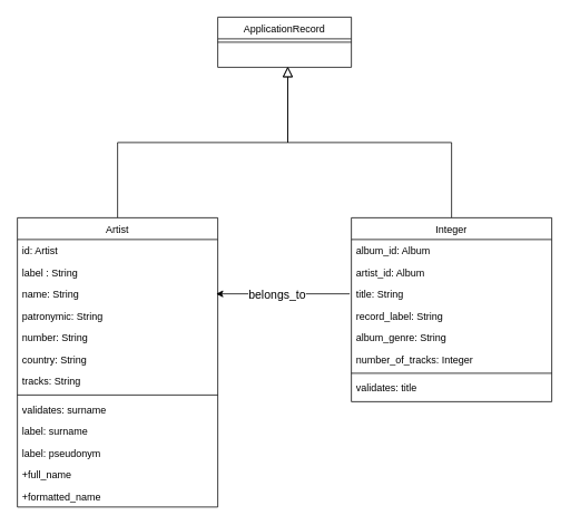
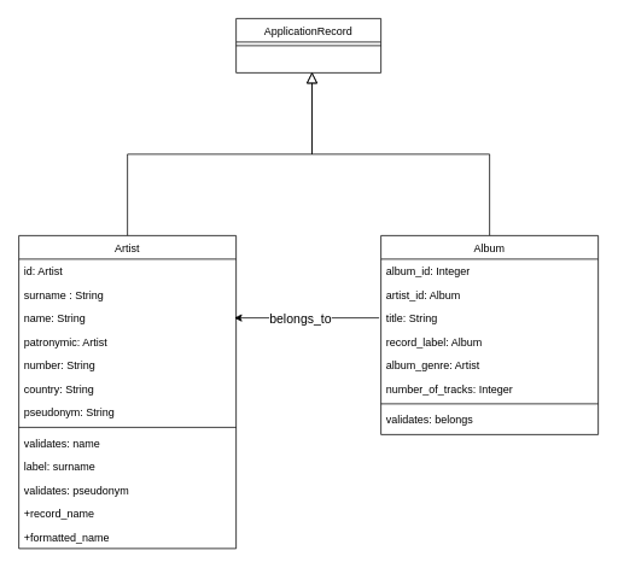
- <mxCell id="21" value="Integer" style="swimlane;fontStyle=0;align=center;verticalAlign=top;childLayout=stackLayout;horizontal=1;startSize=26;horizontalStack=0;resizeParent=1;resizeLast=0;collapsible=1;marginBottom=0;rounded=0;shadow=0;strokeWidth=1;" vertex="1" parent="1"><mxGeometry x="420" y="260" width="240" height="220" as="geometry"><mxRectangle x="550" y="140" width="160" height="26" as="alternateBounds" /></mxGeometry></mxCell>
+ <mxCell id="21" value="Album" style="swimlane;fontStyle=0;align=center;verticalAlign=top;childLayout=stackLayout;horizontal=1;startSize=26;horizontalStack=0;resizeParent=1;resizeLast=0;collapsible=1;marginBottom=0;rounded=0;shadow=0;strokeWidth=1;" vertex="1" parent="1"><mxGeometry x="420" y="260" width="240" height="220" as="geometry"><mxRectangle x="550" y="140" width="160" height="26" as="alternateBounds" /></mxGeometry></mxCell>
- <mxCell id="22" value="album_id: Album" style="text;align=left;verticalAlign=top;spacingLeft=4;spacingRight=4;overflow=hidden;rotatable=0;points=[[0,0.5],[1,0.5]];portConstraint=eastwest;" vertex="1" parent="21"><mxGeometry y="26" width="240" height="26" as="geometry" /></mxCell>
+ <mxCell id="22" value="album_id: Integer" style="text;align=left;verticalAlign=top;spacingLeft=4;spacingRight=4;overflow=hidden;rotatable=0;points=[[0,0.5],[1,0.5]];portConstraint=eastwest;" vertex="1" parent="21"><mxGeometry y="26" width="240" height="26" as="geometry" /></mxCell>
- <mxCell id="9" value="label : String" style="text;align=left;verticalAlign=top;spacingLeft=4;spacingRight=4;overflow=hidden;rotatable=0;points=[[0,0.5],[1,0.5]];portConstraint=eastwest;" vertex="1" parent="7"><mxGeometry y="52" width="240" height="26" as="geometry" /></mxCell>
+ <mxCell id="9" value="surname : String" style="text;align=left;verticalAlign=top;spacingLeft=4;spacingRight=4;overflow=hidden;rotatable=0;points=[[0,0.5],[1,0.5]];portConstraint=eastwest;" vertex="1" parent="7"><mxGeometry y="52" width="240" height="26" as="geometry" /></mxCell>
- <mxCell id="11" value="patronymic: String" style="text;align=left;verticalAlign=top;spacingLeft=4;spacingRight=4;overflow=hidden;rotatable=0;points=[[0,0.5],[1,0.5]];portConstraint=eastwest;" vertex="1" parent="7"><mxGeometry y="104" width="240" height="26" as="geometry" /></mxCell>
+ <mxCell id="11" value="patronymic: Artist" style="text;align=left;verticalAlign=top;spacingLeft=4;spacingRight=4;overflow=hidden;rotatable=0;points=[[0,0.5],[1,0.5]];portConstraint=eastwest;" vertex="1" parent="7"><mxGeometry y="104" width="240" height="26" as="geometry" /></mxCell>
- <mxCell id="25" value="record_label: String" style="text;align=left;verticalAlign=top;spacingLeft=4;spacingRight=4;overflow=hidden;rotatable=0;points=[[0,0.5],[1,0.5]];portConstraint=eastwest;" vertex="1" parent="21"><mxGeometry y="104" width="240" height="26" as="geometry" /></mxCell>
+ <mxCell id="25" value="record_label: Album" style="text;align=left;verticalAlign=top;spacingLeft=4;spacingRight=4;overflow=hidden;rotatable=0;points=[[0,0.5],[1,0.5]];portConstraint=eastwest;" vertex="1" parent="21"><mxGeometry y="104" width="240" height="26" as="geometry" /></mxCell>
- <mxCell id="26" value="album_genre: String" style="text;align=left;verticalAlign=top;spacingLeft=4;spacingRight=4;overflow=hidden;rotatable=0;points=[[0,0.5],[1,0.5]];portConstraint=eastwest;" vertex="1" parent="21"><mxGeometry y="130" width="240" height="26" as="geometry" /></mxCell>
+ <mxCell id="26" value="album_genre: Artist" style="text;align=left;verticalAlign=top;spacingLeft=4;spacingRight=4;overflow=hidden;rotatable=0;points=[[0,0.5],[1,0.5]];portConstraint=eastwest;" vertex="1" parent="21"><mxGeometry y="130" width="240" height="26" as="geometry" /></mxCell>
- <mxCell id="14" value="tracks: String" style="text;align=left;verticalAlign=top;spacingLeft=4;spacingRight=4;overflow=hidden;rotatable=0;points=[[0,0.5],[1,0.5]];portConstraint=eastwest;" vertex="1" parent="7"><mxGeometry y="182" width="240" height="26" as="geometry" /></mxCell>
+ <mxCell id="14" value="pseudonym: String" style="text;align=left;verticalAlign=top;spacingLeft=4;spacingRight=4;overflow=hidden;rotatable=0;points=[[0,0.5],[1,0.5]];portConstraint=eastwest;" vertex="1" parent="7"><mxGeometry y="182" width="240" height="26" as="geometry" /></mxCell>
- <mxCell id="29" value="validates: title" style="text;align=left;verticalAlign=top;spacingLeft=4;spacingRight=4;overflow=hidden;rotatable=0;points=[[0,0.5],[1,0.5]];portConstraint=eastwest;" vertex="1" parent="21"><mxGeometry y="190" width="240" height="26" as="geometry" /></mxCell>
+ <mxCell id="29" value="validates: belongs" style="text;align=left;verticalAlign=top;spacingLeft=4;spacingRight=4;overflow=hidden;rotatable=0;points=[[0,0.5],[1,0.5]];portConstraint=eastwest;" vertex="1" parent="21"><mxGeometry y="190" width="240" height="26" as="geometry" /></mxCell>
- <mxCell id="16" value="validates: surname" style="text;align=left;verticalAlign=top;spacingLeft=4;spacingRight=4;overflow=hidden;rotatable=0;points=[[0,0.5],[1,0.5]];portConstraint=eastwest;" vertex="1" parent="7"><mxGeometry y="216" width="240" height="26" as="geometry" /></mxCell>
+ <mxCell id="16" value="validates: name" style="text;align=left;verticalAlign=top;spacingLeft=4;spacingRight=4;overflow=hidden;rotatable=0;points=[[0,0.5],[1,0.5]];portConstraint=eastwest;" vertex="1" parent="7"><mxGeometry y="216" width="240" height="26" as="geometry" /></mxCell>
- <mxCell id="18" value="label: pseudonym" style="text;align=left;verticalAlign=top;spacingLeft=4;spacingRight=4;overflow=hidden;rotatable=0;points=[[0,0.5],[1,0.5]];portConstraint=eastwest;" vertex="1" parent="7"><mxGeometry y="268" width="240" height="26" as="geometry" /></mxCell>
+ <mxCell id="18" value="validates: pseudonym" style="text;align=left;verticalAlign=top;spacingLeft=4;spacingRight=4;overflow=hidden;rotatable=0;points=[[0,0.5],[1,0.5]];portConstraint=eastwest;" vertex="1" parent="7"><mxGeometry y="268" width="240" height="26" as="geometry" /></mxCell>
- <mxCell id="19" value="+full_name" style="text;align=left;verticalAlign=top;spacingLeft=4;spacingRight=4;overflow=hidden;rotatable=0;points=[[0,0.5],[1,0.5]];portConstraint=eastwest;" vertex="1" parent="7"><mxGeometry y="294" width="240" height="26" as="geometry" /></mxCell>
+ <mxCell id="19" value="+record_name" style="text;align=left;verticalAlign=top;spacingLeft=4;spacingRight=4;overflow=hidden;rotatable=0;points=[[0,0.5],[1,0.5]];portConstraint=eastwest;" vertex="1" parent="7"><mxGeometry y="294" width="240" height="26" as="geometry" /></mxCell>
